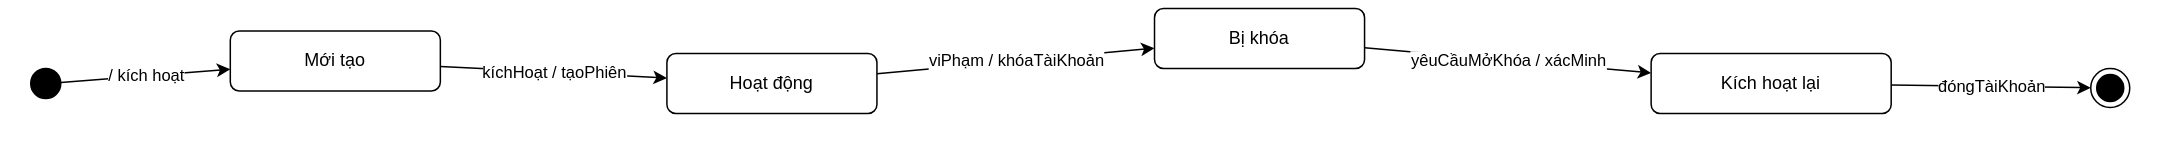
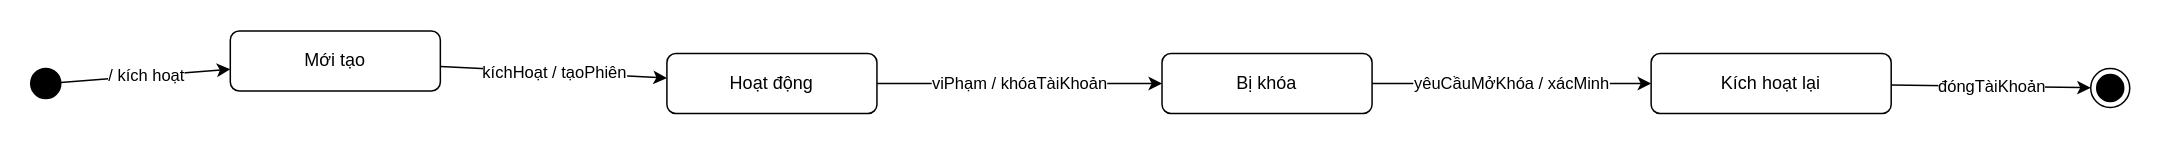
- <mxCell id="5" value="Bị khóa" style="rounded=1;whiteSpace=wrap;html=1;" parent="1" vertex="1"><mxGeometry x="769" y="5" width="140" height="40" as="geometry" /></mxCell>
+ <mxCell id="5" value="Bị khóa" style="rounded=1;whiteSpace=wrap;html=1;" parent="1" vertex="1"><mxGeometry x="774" y="35" width="140" height="40" as="geometry" /></mxCell>
